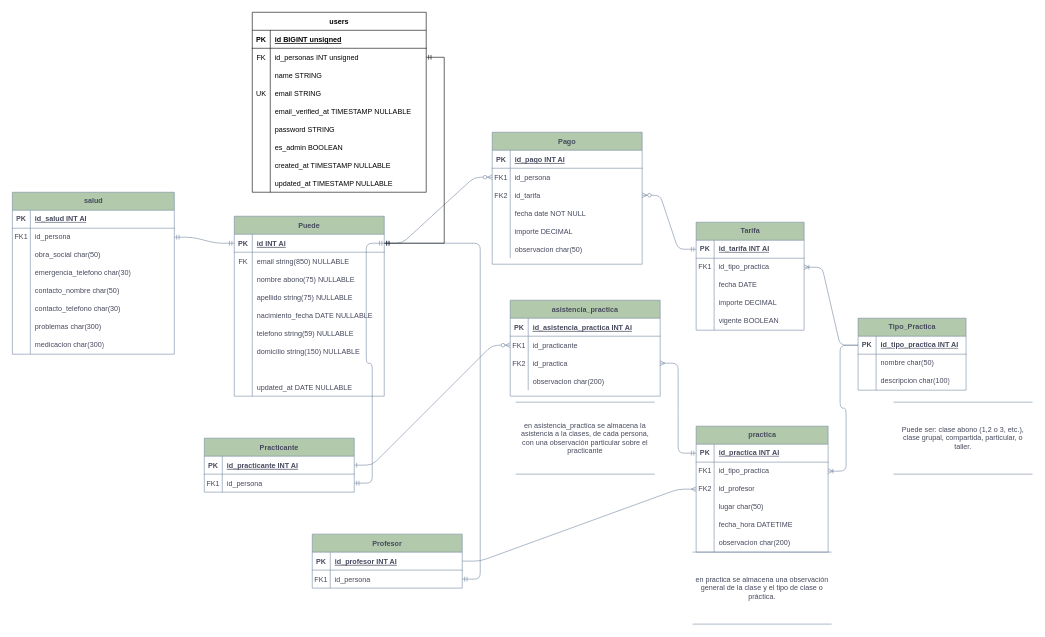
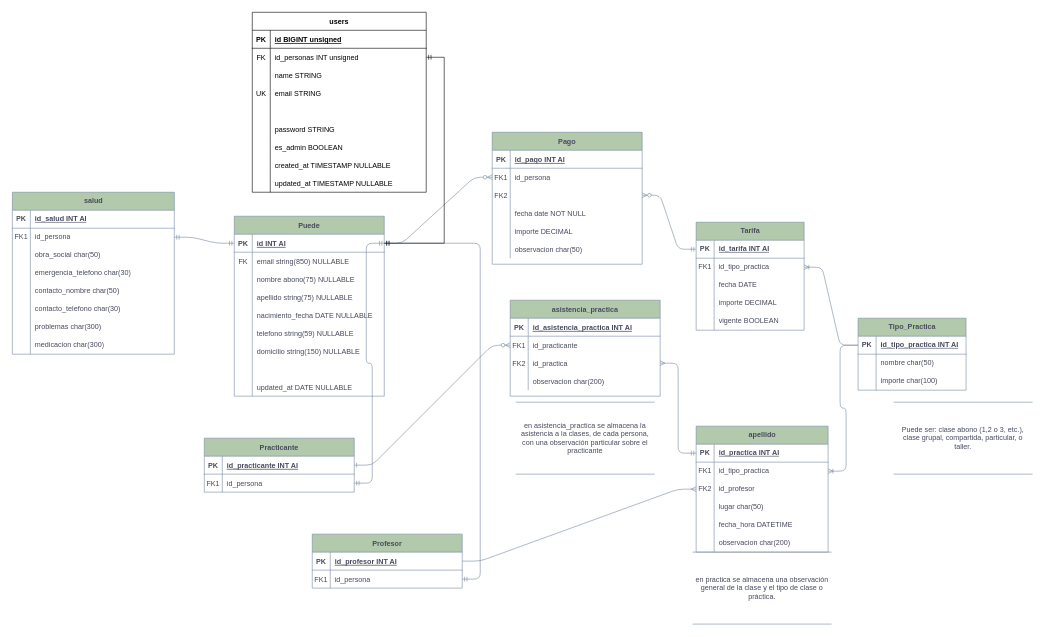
- <mxCell id="173" value="email_verified_at TIMESTAMP NULLABLE" style="shape=partialRectangle;overflow=hidden;connectable=0;fillColor=none;top=0;left=0;bottom=0;right=0;align=left;spacingLeft=6;" parent="171" vertex="1"><mxGeometry x="30" width="260" height="30" as="geometry"><mxRectangle width="260" height="30" as="alternateBounds" /></mxGeometry></mxCell>
- <mxCell id="13" value="id_tarifa" style="shape=partialRectangle;overflow=hidden;connectable=0;fillColor=none;top=0;left=0;bottom=0;right=0;align=left;spacingLeft=6;labelBackgroundColor=none;strokeColor=#788AA3;fontColor=#46495D;" parent="11" vertex="1"><mxGeometry x="30" width="220" height="30" as="geometry"><mxRectangle width="220" height="30" as="alternateBounds" /></mxGeometry></mxCell>
- <mxCell id="137" value="descripcion char(100)" style="shape=partialRectangle;connectable=0;fillColor=none;top=0;left=0;bottom=0;right=0;align=left;spacingLeft=6;overflow=hidden;whiteSpace=wrap;html=1;labelBackgroundColor=none;strokeColor=#788AA3;fontColor=#46495D;" parent="135" vertex="1"><mxGeometry x="30" width="150" height="30" as="geometry"><mxRectangle width="150" height="30" as="alternateBounds" /></mxGeometry></mxCell>
+ <mxCell id="137" value="importe char(100)" style="shape=partialRectangle;connectable=0;fillColor=none;top=0;left=0;bottom=0;right=0;align=left;spacingLeft=6;overflow=hidden;whiteSpace=wrap;html=1;labelBackgroundColor=none;strokeColor=#788AA3;fontColor=#46495D;" parent="135" vertex="1"><mxGeometry x="30" width="150" height="30" as="geometry"><mxRectangle width="150" height="30" as="alternateBounds" /></mxGeometry></mxCell>
- <mxCell id="93" value="practica" style="shape=table;startSize=30;container=1;collapsible=1;childLayout=tableLayout;fixedRows=1;rowLines=0;fontStyle=1;align=center;resizeLast=1;html=1;labelBackgroundColor=none;fillColor=#B2C9AB;strokeColor=#788AA3;fontColor=#46495D;" parent="1" vertex="1"><mxGeometry x="1160" y="710" width="220" height="210" as="geometry" /></mxCell>
+ <mxCell id="93" value="apellido" style="shape=table;startSize=30;container=1;collapsible=1;childLayout=tableLayout;fixedRows=1;rowLines=0;fontStyle=1;align=center;resizeLast=1;html=1;labelBackgroundColor=none;fillColor=#B2C9AB;strokeColor=#788AA3;fontColor=#46495D;" parent="1" vertex="1"><mxGeometry x="1160" y="710" width="220" height="210" as="geometry" /></mxCell>
